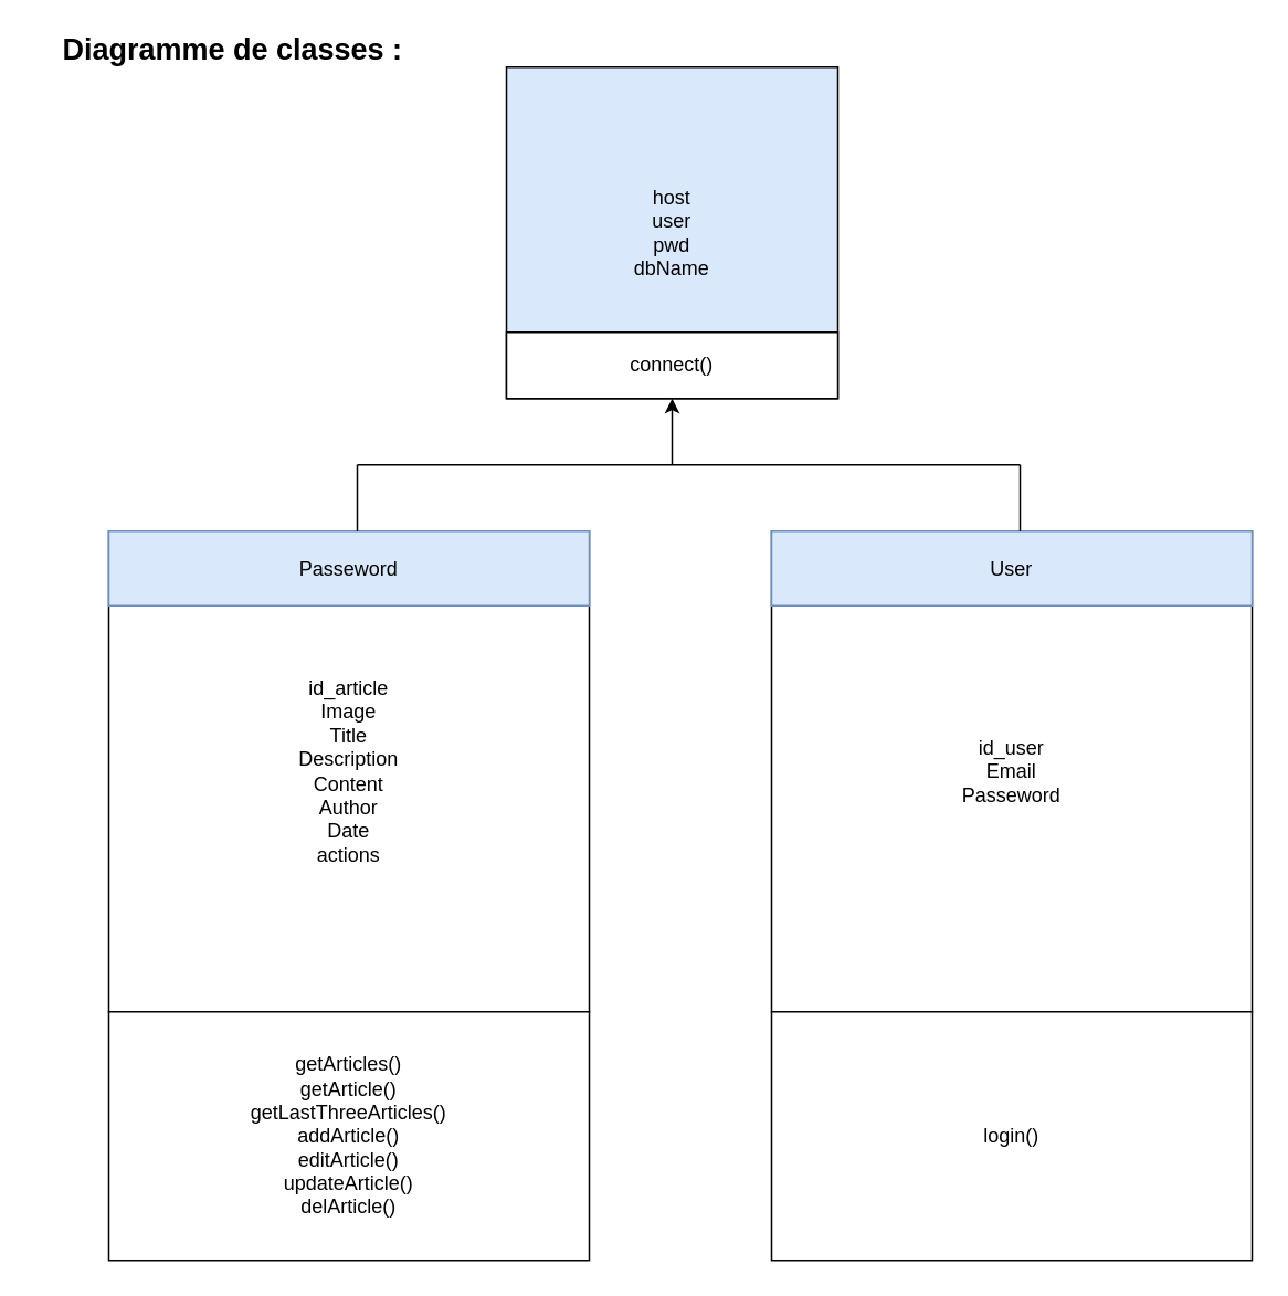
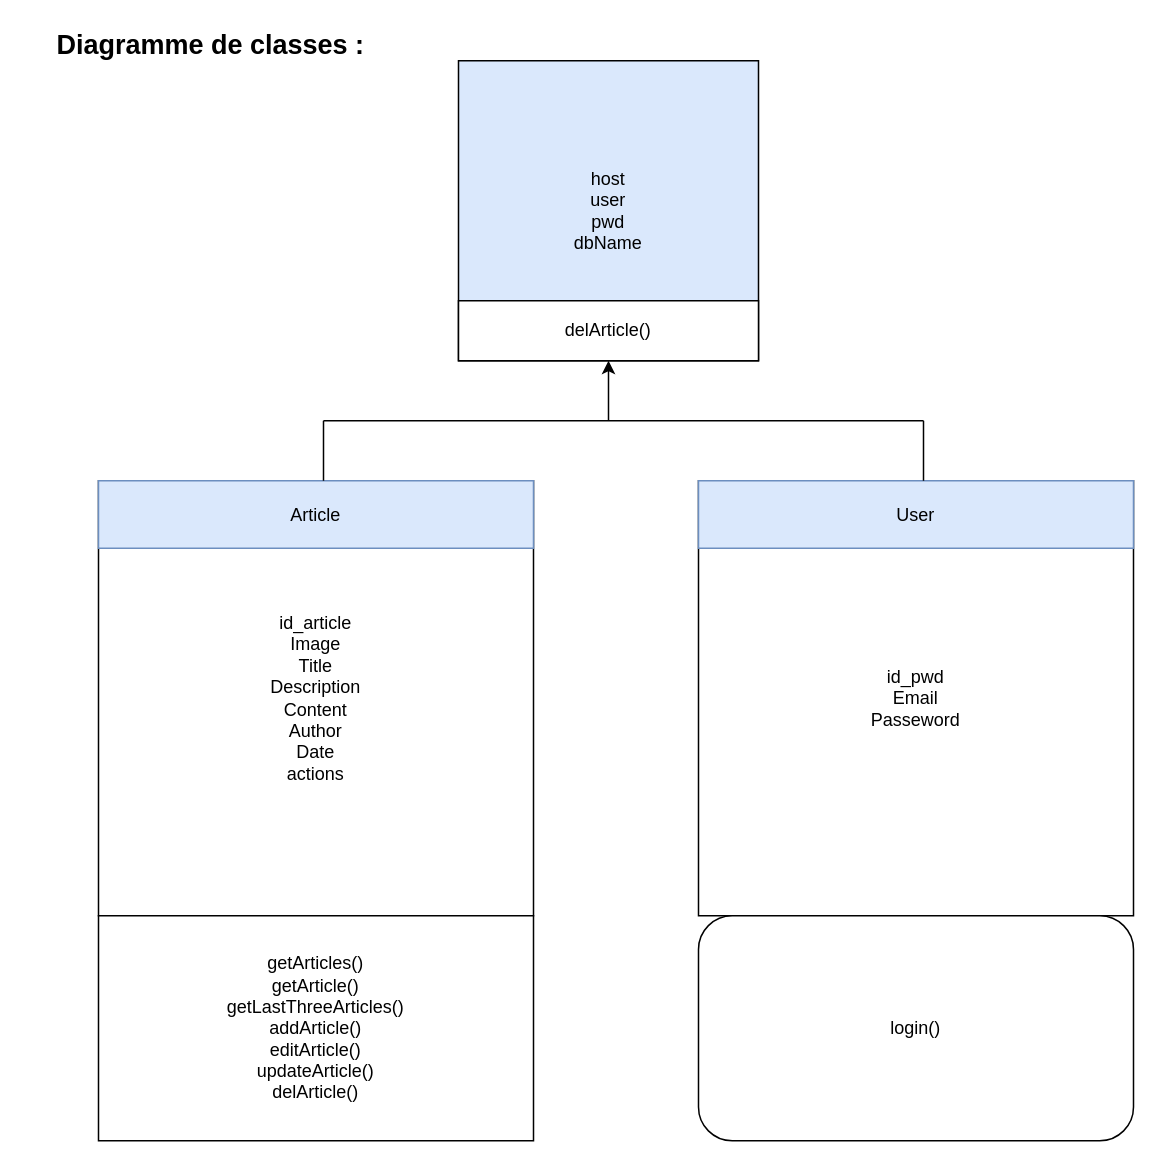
- <mxCell id="10" value="connect()" style="rounded=0;whiteSpace=wrap;html=1;" parent="1" vertex="1"><mxGeometry x="305" y="200" width="200" height="40" as="geometry" /></mxCell>
+ <mxCell id="10" value="delArticle()" style="rounded=0;whiteSpace=wrap;html=1;" parent="1" vertex="1"><mxGeometry x="305" y="200" width="200" height="40" as="geometry" /></mxCell>
- <mxCell id="4" value="Passeword" style="rounded=0;whiteSpace=wrap;html=1;fillColor=#dae8fc;strokeColor=#6c8ebf;" parent="1" vertex="1"><mxGeometry x="65" y="320" width="290" height="45" as="geometry" /></mxCell>
+ <mxCell id="4" value="Article" style="rounded=0;whiteSpace=wrap;html=1;fillColor=#dae8fc;strokeColor=#6c8ebf;" parent="1" vertex="1"><mxGeometry x="65" y="320" width="290" height="45" as="geometry" /></mxCell>
- <mxCell id="6" value="id_user&lt;br&gt;Email&lt;br&gt;Passeword" style="whiteSpace=wrap;html=1;aspect=fixed;" parent="1" vertex="1"><mxGeometry x="465" y="320" width="290" height="290" as="geometry" /></mxCell>
+ <mxCell id="6" value="id_pwd&lt;br&gt;Email&lt;br&gt;Passeword" style="whiteSpace=wrap;html=1;aspect=fixed;" parent="1" vertex="1"><mxGeometry x="465" y="320" width="290" height="290" as="geometry" /></mxCell>
- <mxCell id="8" value="login()" style="rounded=0;whiteSpace=wrap;html=1;" parent="1" vertex="1"><mxGeometry x="465" y="610" width="290" height="150" as="geometry" /></mxCell>
+ <mxCell id="8" value="login()" style="whiteSpace=wrap;html=1;rounded=1;" parent="1" vertex="1"><mxGeometry x="465" y="610" width="290" height="150" as="geometry" /></mxCell>
